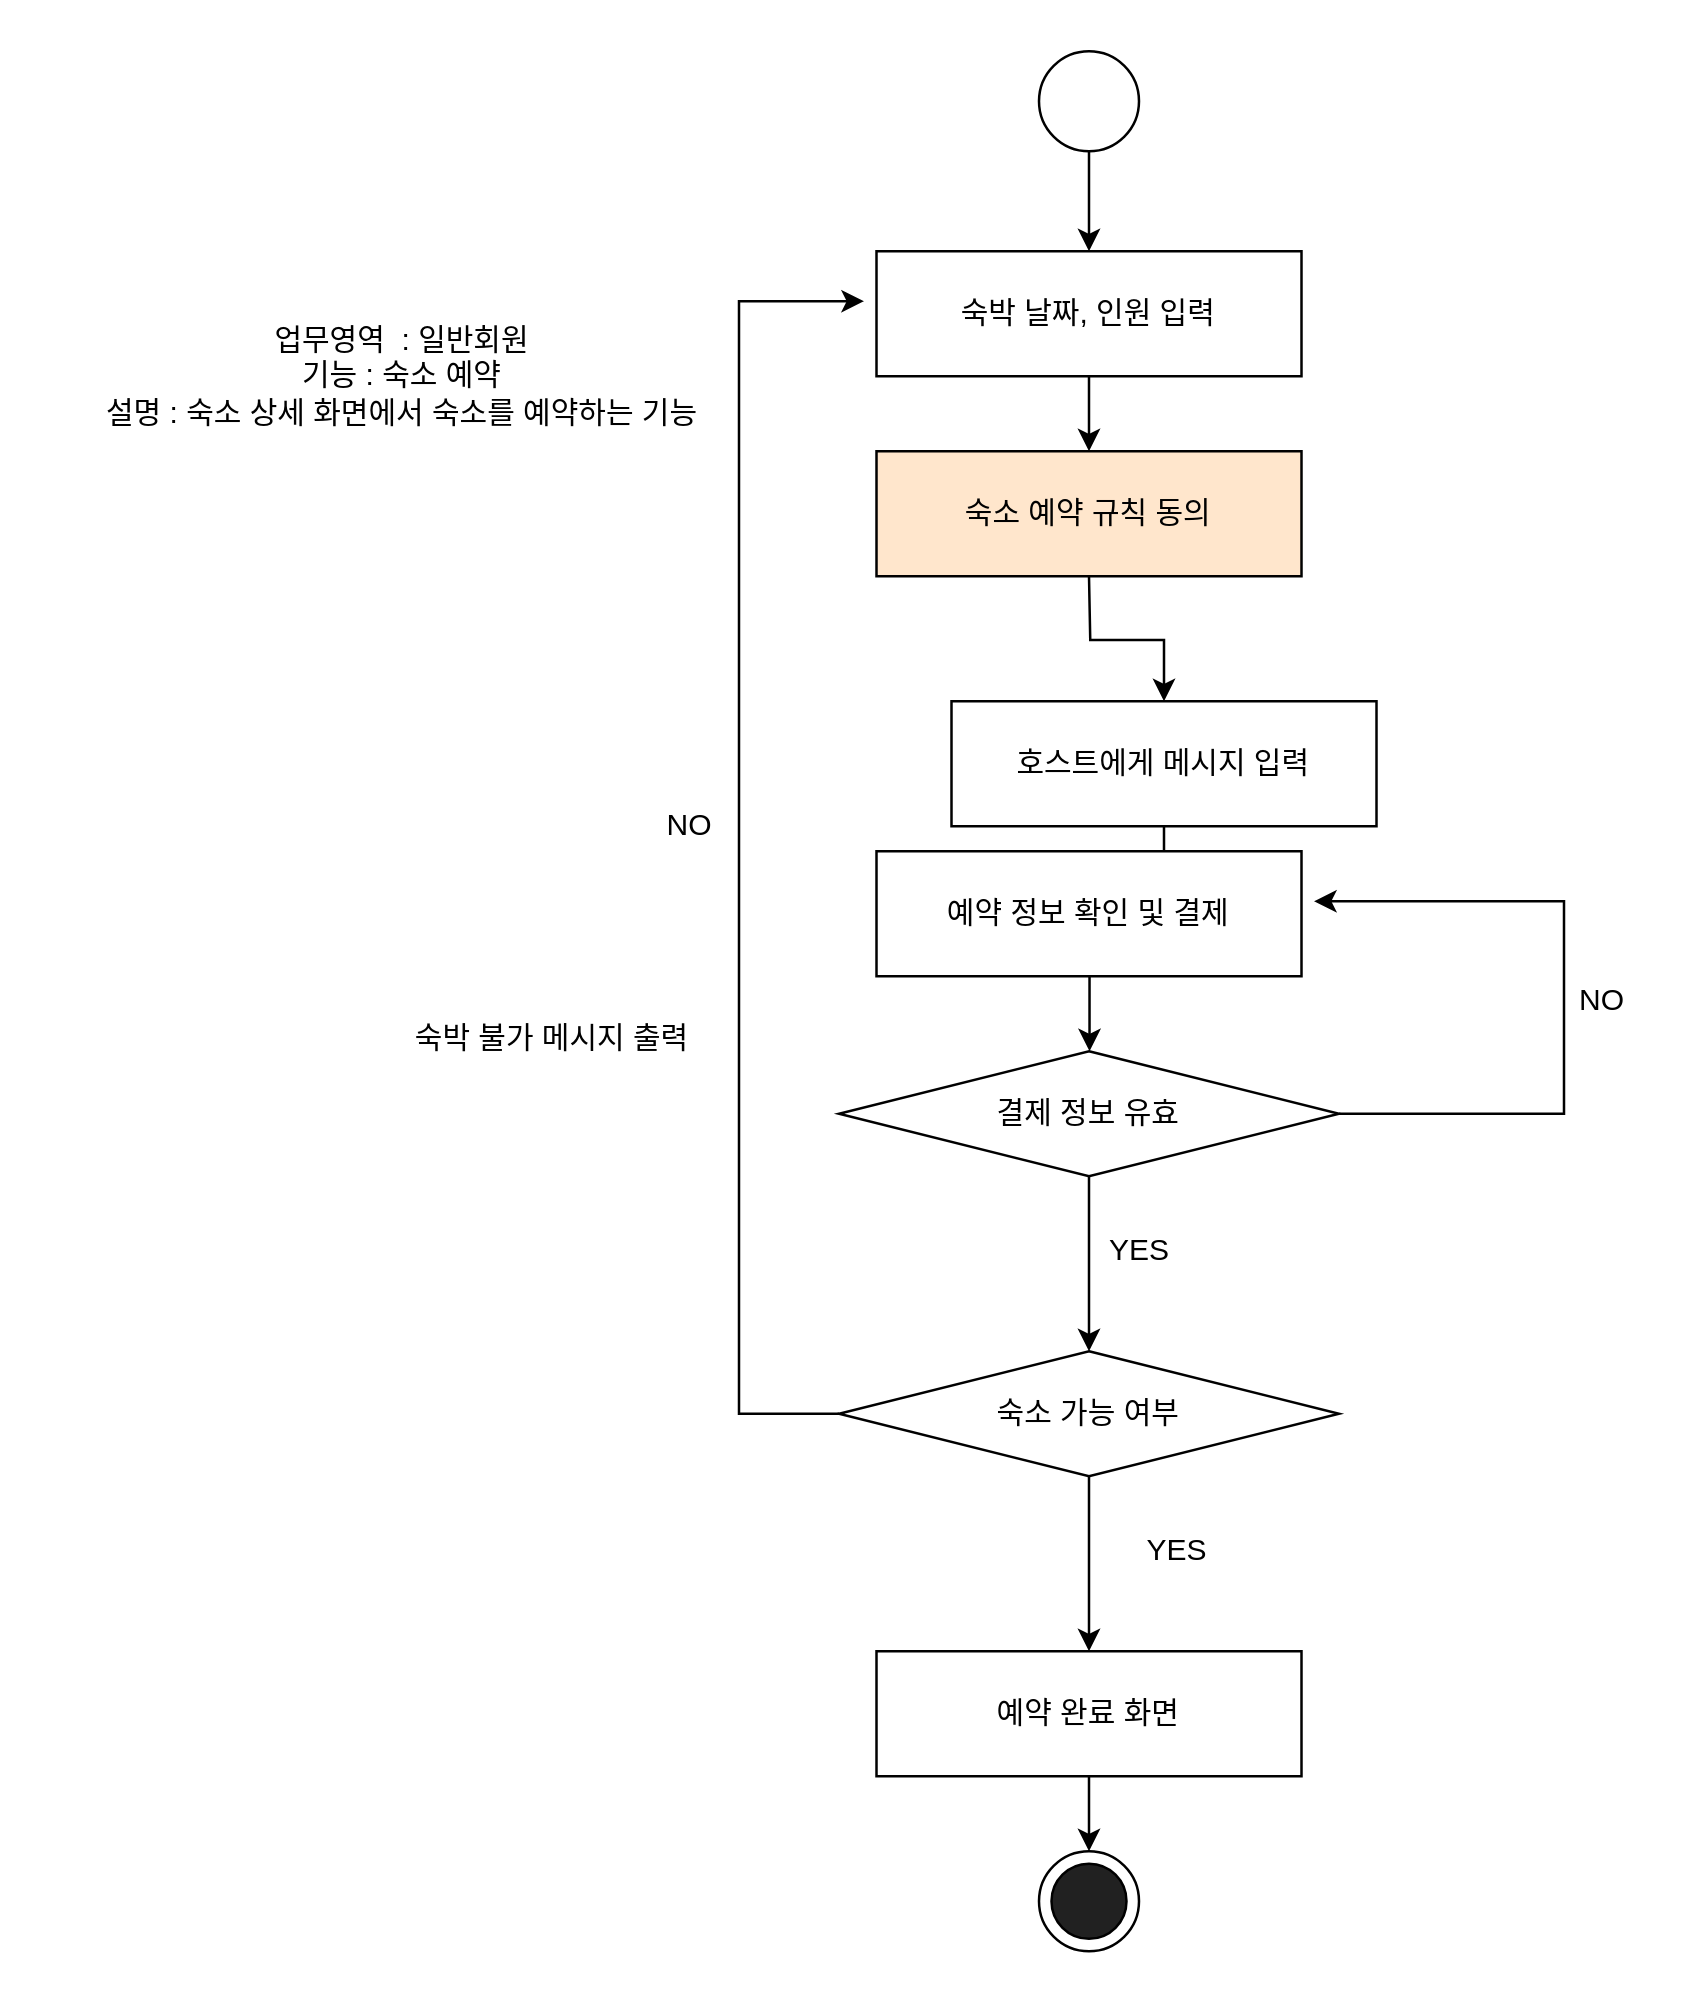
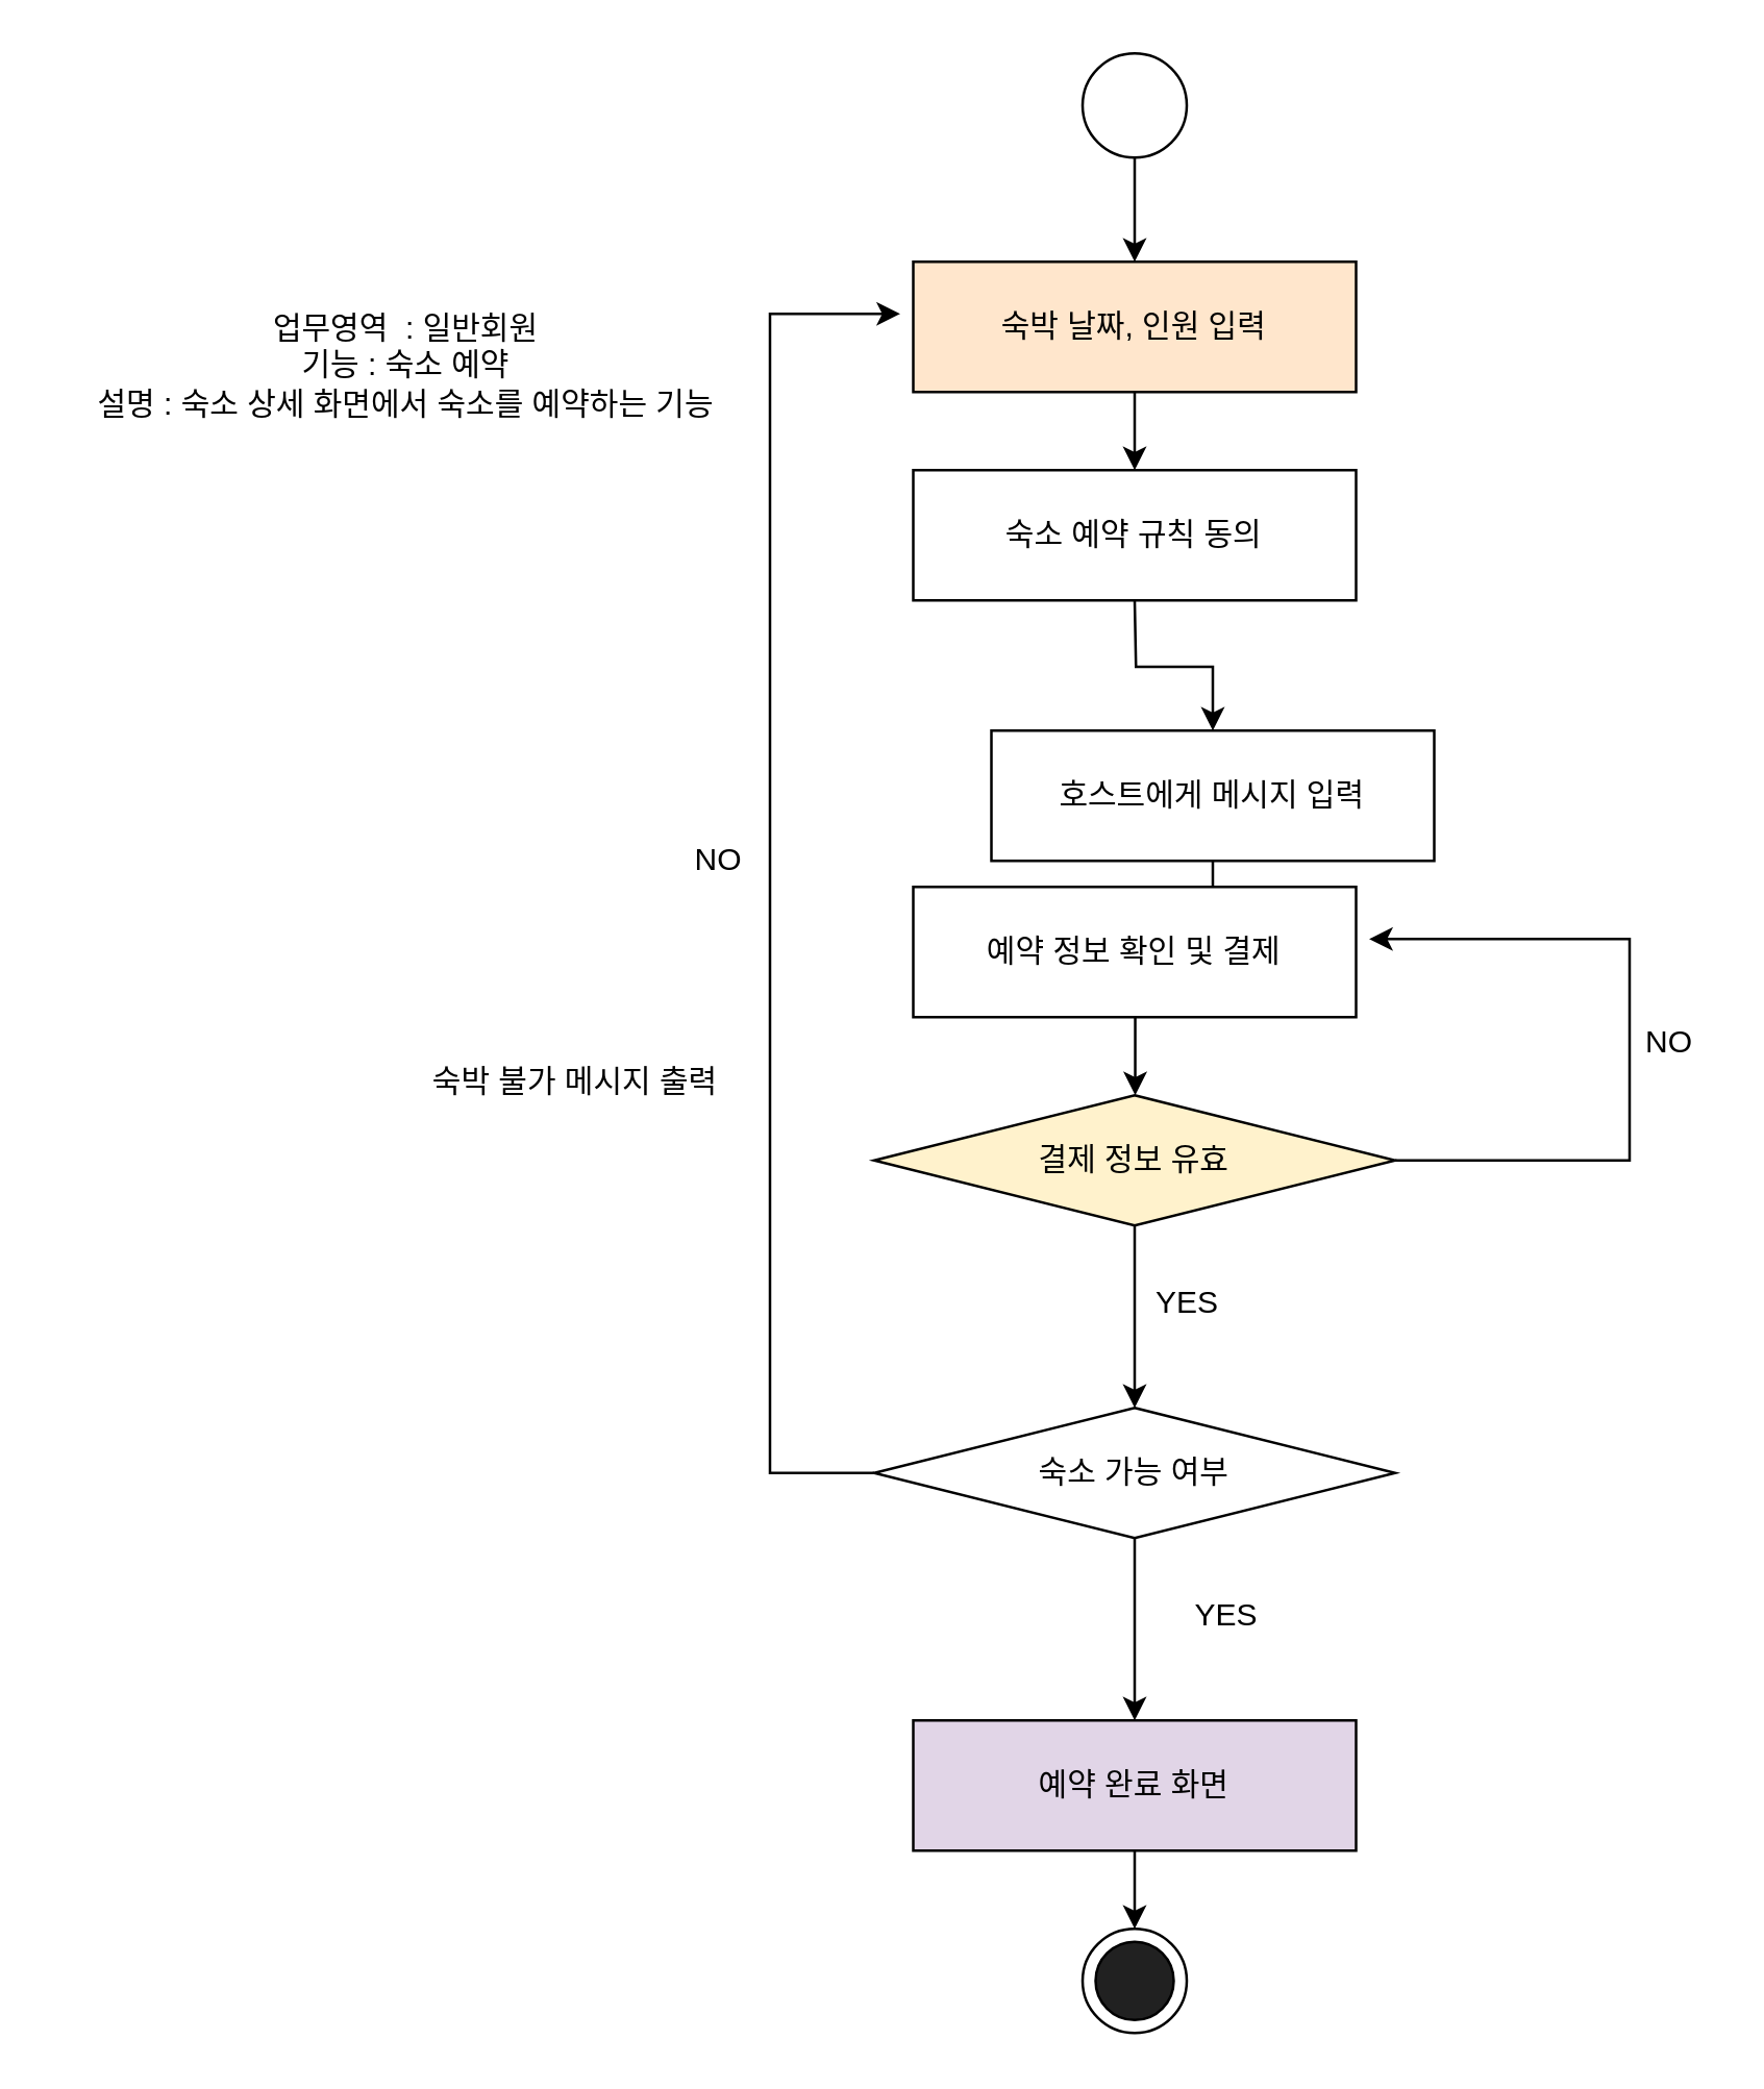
- <mxCell id="5" value="숙박 날짜, 인원 입력" style="rounded=0;whiteSpace=wrap;html=1;" parent="1" vertex="1"><mxGeometry x="350" y="100" width="170" height="50" as="geometry" /></mxCell>
+ <mxCell id="5" value="숙박 날짜, 인원 입력" style="rounded=0;whiteSpace=wrap;html=1;fillColor=#ffe6cc;" parent="1" vertex="1"><mxGeometry x="350" y="100" width="170" height="50" as="geometry" /></mxCell>
- <mxCell id="13" value="&lt;div&gt;업무영역&amp;nbsp; : 일반회원&lt;/div&gt;&lt;div&gt;기능 : 숙소 예약&lt;/div&gt;&lt;div&gt;설명 : 숙소 상세 화면에서 숙소를 예약하는 기능&lt;/div&gt;" style="text;html=1;align=center;verticalAlign=middle;resizable=0;points=[];;autosize=1;" parent="1" vertex="1"><mxGeometry x="25" y="125" width="270" height="50" as="geometry" /></mxCell>
+ <mxCell id="13" value="&lt;div&gt;업무영역&amp;nbsp; : 일반회원&lt;/div&gt;&lt;div&gt;기능 : 숙소 예약&lt;/div&gt;&lt;div&gt;설명 : 숙소 상세 화면에서 숙소를 예약하는 기능&lt;/div&gt;" style="text;html=1;align=center;verticalAlign=middle;resizable=0;points=[];;autosize=1;" parent="1" vertex="1"><mxGeometry x="20" y="115" width="270" height="50" as="geometry" /></mxCell>
- <mxCell id="27" value="숙소 예약 규칙 동의" style="rounded=0;whiteSpace=wrap;html=1;fillColor=#ffe6cc;" vertex="1" parent="1"><mxGeometry x="350" y="180" width="170" height="50" as="geometry" /></mxCell>
+ <mxCell id="27" value="숙소 예약 규칙 동의" style="rounded=0;whiteSpace=wrap;html=1;" vertex="1" parent="1"><mxGeometry x="350" y="180" width="170" height="50" as="geometry" /></mxCell>
- <mxCell id="18" value="결제 정보 유효" style="rhombus;whiteSpace=wrap;html=1;" parent="1" vertex="1"><mxGeometry x="335" y="420" width="200" height="50" as="geometry" /></mxCell>
+ <mxCell id="18" value="결제 정보 유효" style="rhombus;whiteSpace=wrap;html=1;fillColor=#fff2cc;" parent="1" vertex="1"><mxGeometry x="335" y="420" width="200" height="50" as="geometry" /></mxCell>
- <mxCell id="10" value="예약 완료 화면" style="rounded=0;whiteSpace=wrap;html=1;" parent="1" vertex="1"><mxGeometry x="350" y="660" width="170" height="50" as="geometry" /></mxCell>
+ <mxCell id="10" value="예약 완료 화면" style="rounded=0;whiteSpace=wrap;html=1;fillColor=#e1d5e7;" parent="1" vertex="1"><mxGeometry x="350" y="660" width="170" height="50" as="geometry" /></mxCell>
